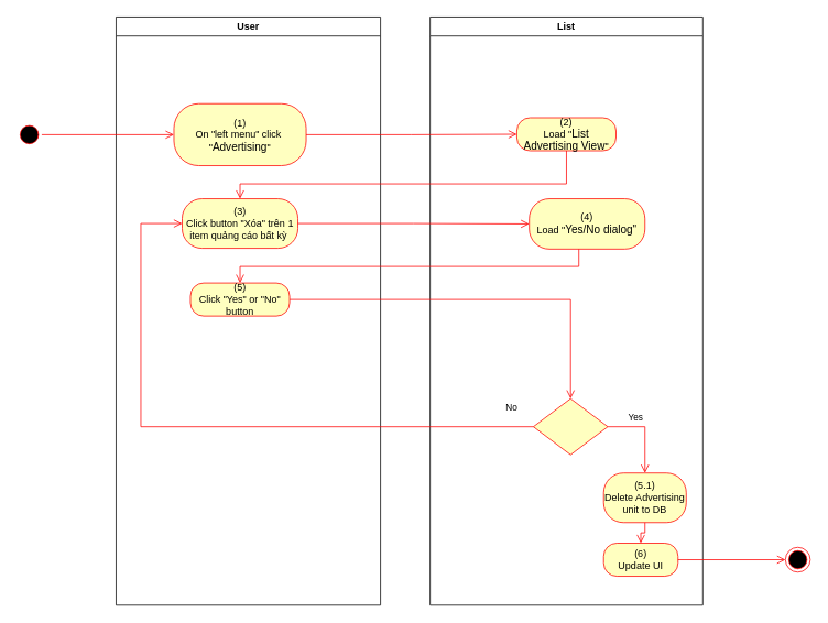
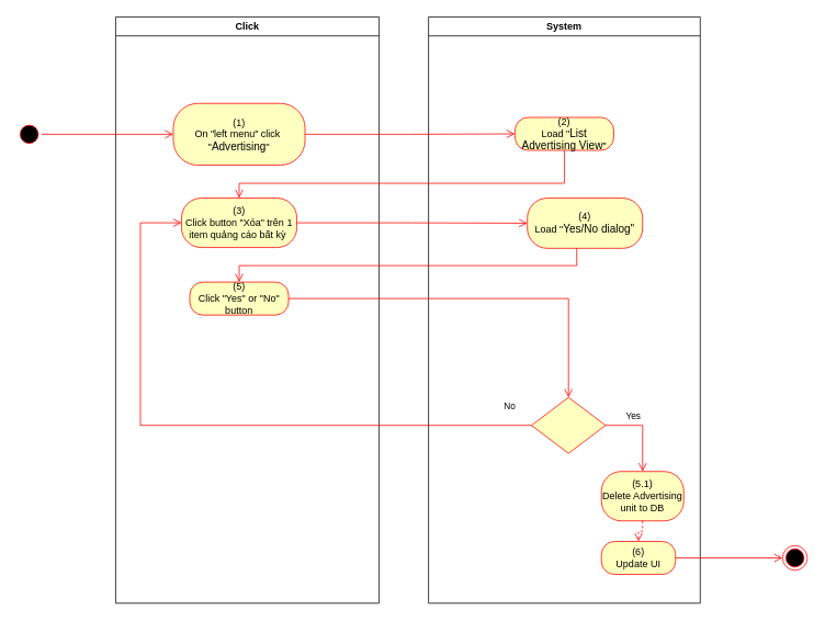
- <mxCell id="2" value="User" style="swimlane;whiteSpace=wrap" vertex="1" parent="1"><mxGeometry x="140" y="20" width="320" height="712" as="geometry"><mxRectangle x="120" y="128" width="60" height="23" as="alternateBounds" /></mxGeometry></mxCell>
+ <mxCell id="2" value="Click" style="swimlane;whiteSpace=wrap" vertex="1" parent="1"><mxGeometry x="140" y="20" width="320" height="712" as="geometry"><mxRectangle x="120" y="128" width="60" height="23" as="alternateBounds" /></mxGeometry></mxCell>
- <mxCell id="6" value="List" style="swimlane;whiteSpace=wrap;startSize=23;" vertex="1" parent="1"><mxGeometry x="520" y="20" width="330" height="712" as="geometry" /></mxCell>
+ <mxCell id="6" value="System" style="swimlane;whiteSpace=wrap;startSize=23;" vertex="1" parent="1"><mxGeometry x="520" y="20" width="330" height="712" as="geometry" /></mxCell>
- <mxCell id="12" value="" style="edgeStyle=orthogonalEdgeStyle;html=1;verticalAlign=bottom;endArrow=open;endSize=8;strokeColor=#ff0000;rounded=0;exitX=0.5;exitY=1;exitDx=0;exitDy=0;entryX=0.5;entryY=0;entryDx=0;entryDy=0;" edge="1" parent="6" source="10" target="11"><mxGeometry relative="1" as="geometry"><mxPoint x="170" y="642" as="targetPoint" /></mxGeometry></mxCell>
+ <mxCell id="12" value="" style="edgeStyle=orthogonalEdgeStyle;html=1;verticalAlign=bottom;endArrow=open;endSize=8;strokeColor=#ff0000;rounded=0;exitX=0.5;exitY=1;exitDx=0;exitDy=0;entryX=0.5;entryY=0;entryDx=0;entryDy=0;dashed=1;" edge="1" parent="6" source="10" target="11"><mxGeometry relative="1" as="geometry"><mxPoint x="170" y="642" as="targetPoint" /></mxGeometry></mxCell>
